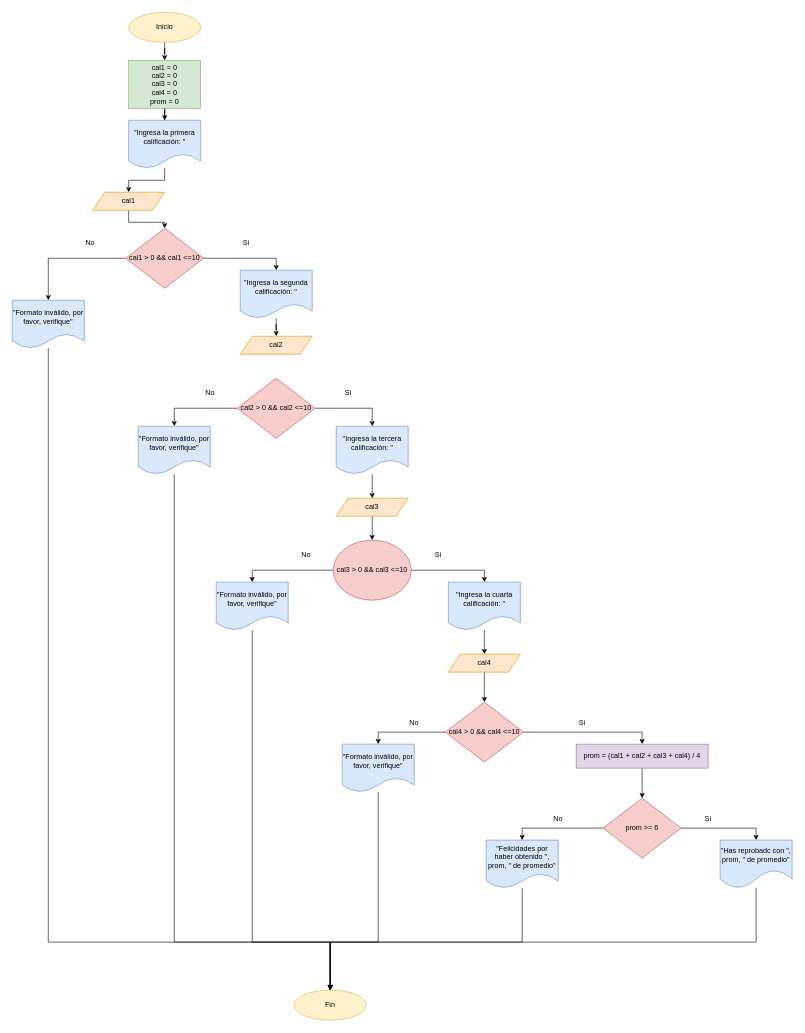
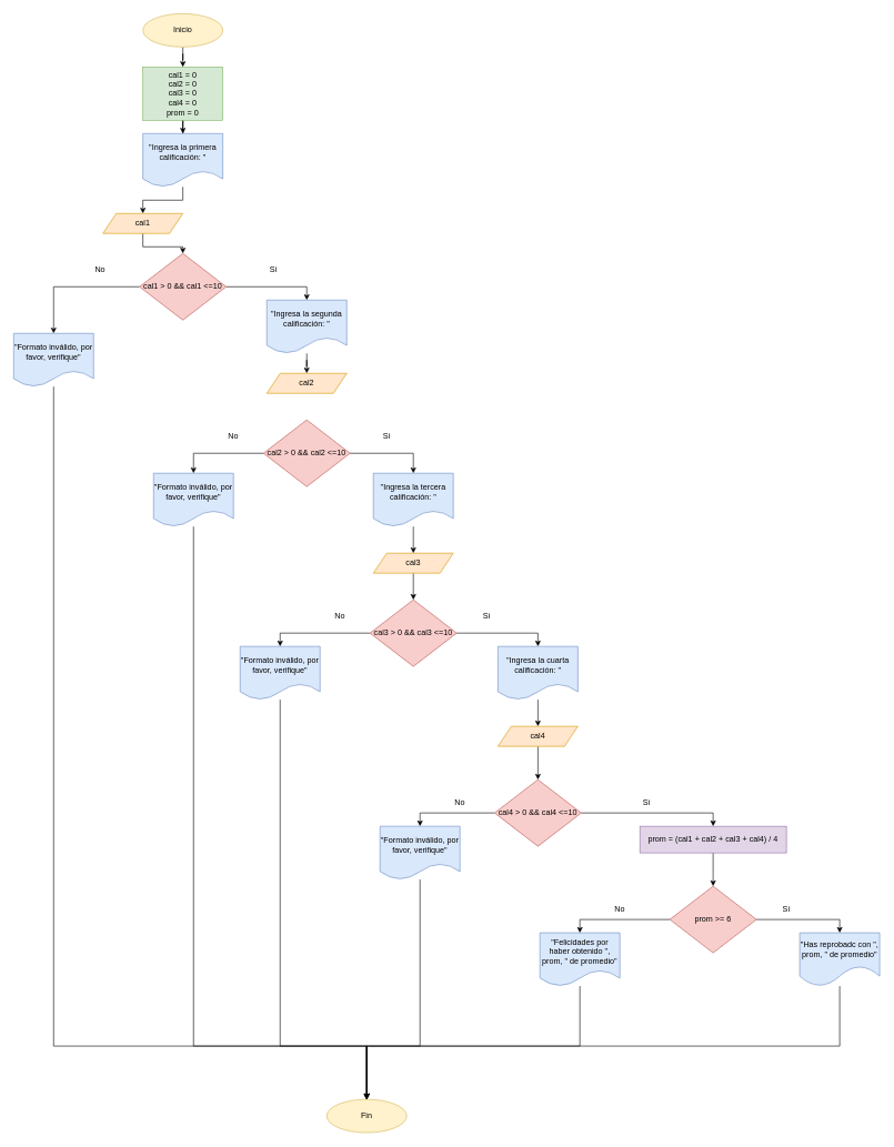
- <mxCell id="30" value="cal3 &amp;gt; 0 &amp;amp;&amp;amp; cal3 &amp;lt;=10" style="ellipse;whiteSpace=wrap;html=1;fillColor=#f8cecc;strokeColor=#b85450;" vertex="1" parent="1"><mxGeometry x="555" y="900" width="130" height="100" as="geometry" /></mxCell>
+ <mxCell id="30" value="cal3 &amp;gt; 0 &amp;amp;&amp;amp; cal3 &amp;lt;=10" style="rhombus;whiteSpace=wrap;html=1;fillColor=#f8cecc;strokeColor=#b85450;" vertex="1" parent="1"><mxGeometry x="555" y="900" width="130" height="100" as="geometry" /></mxCell>
